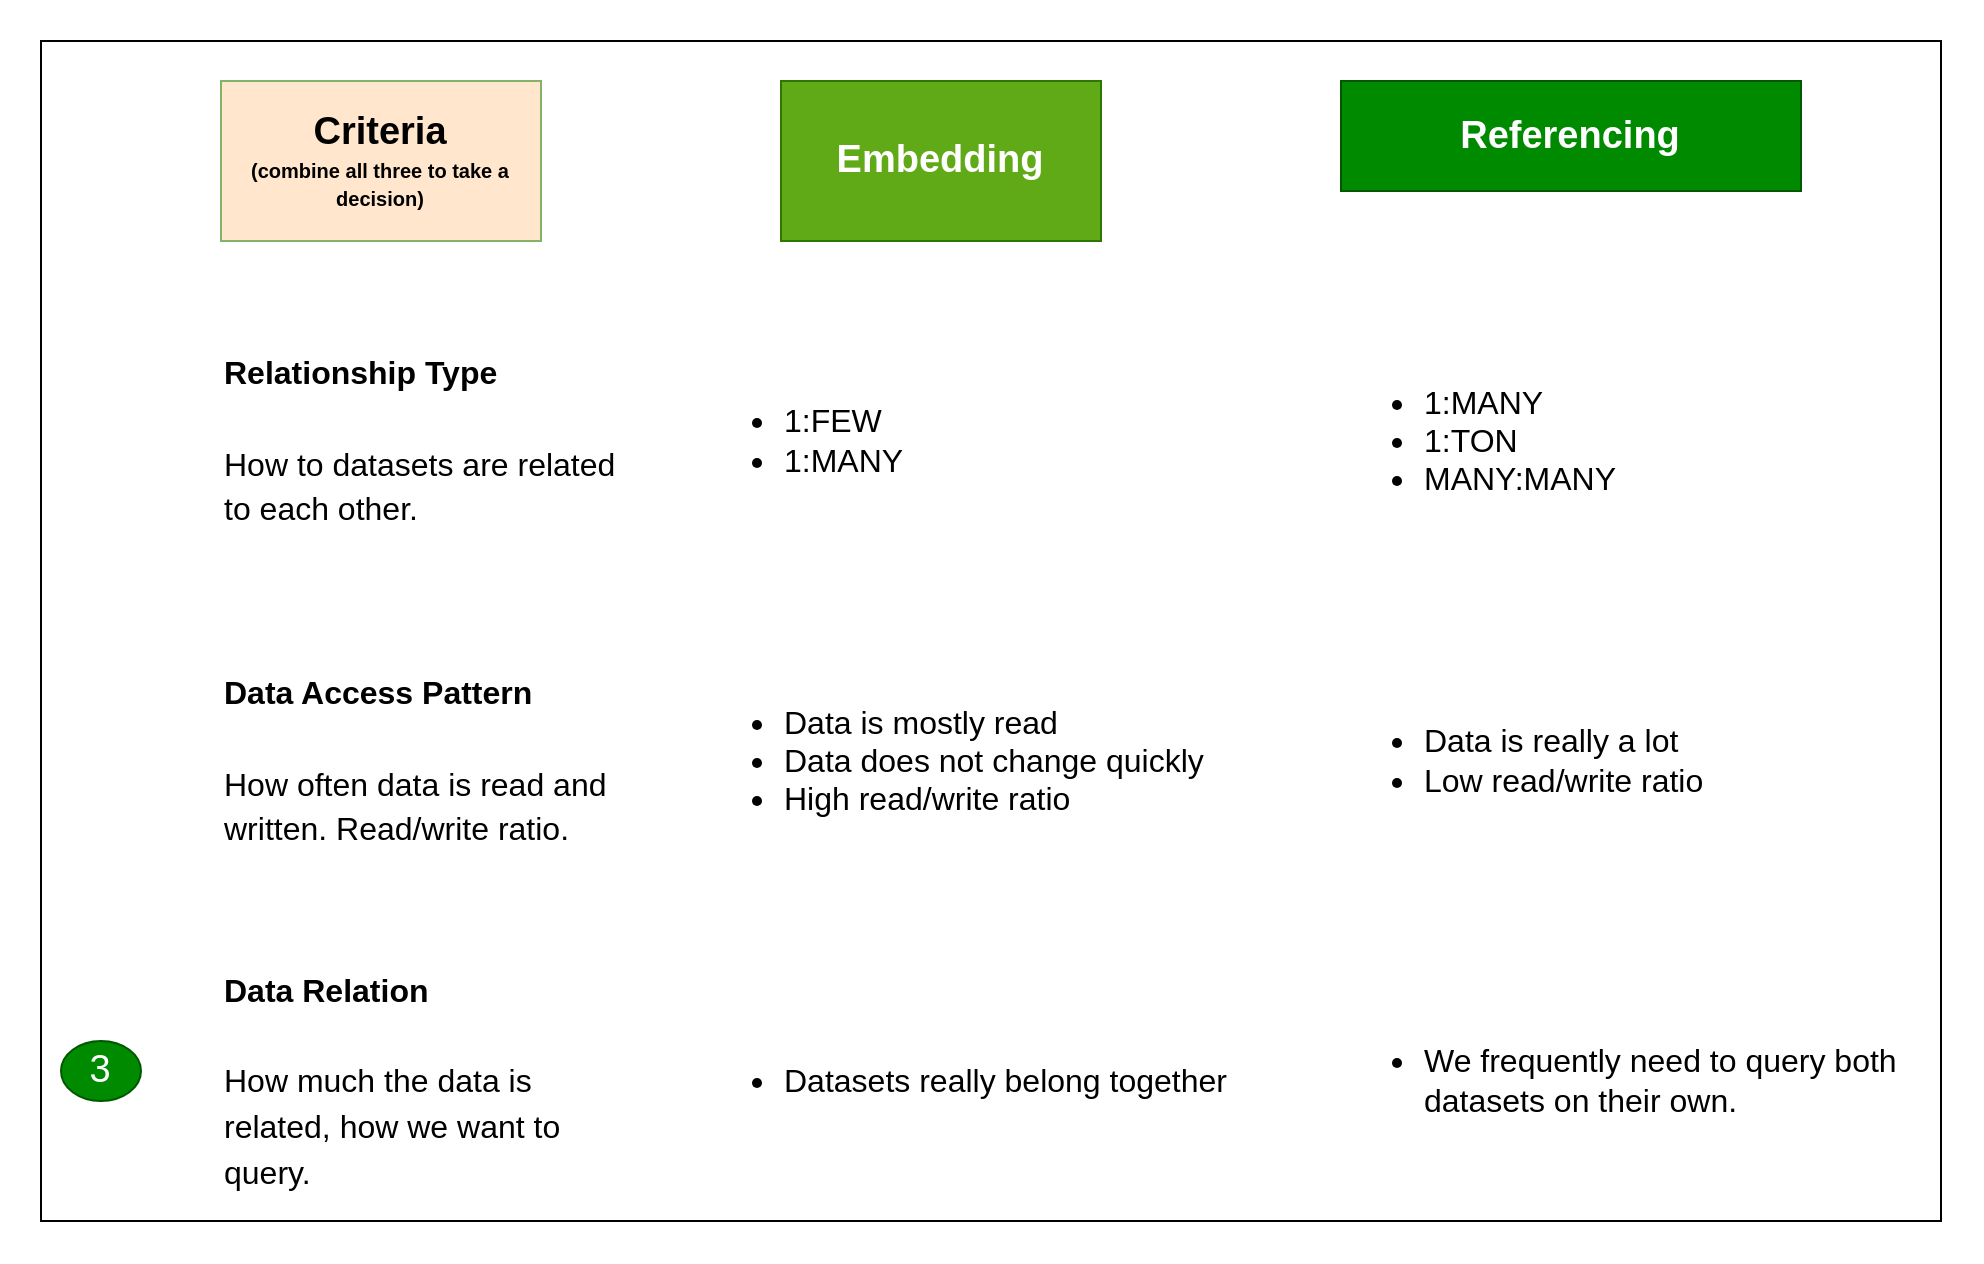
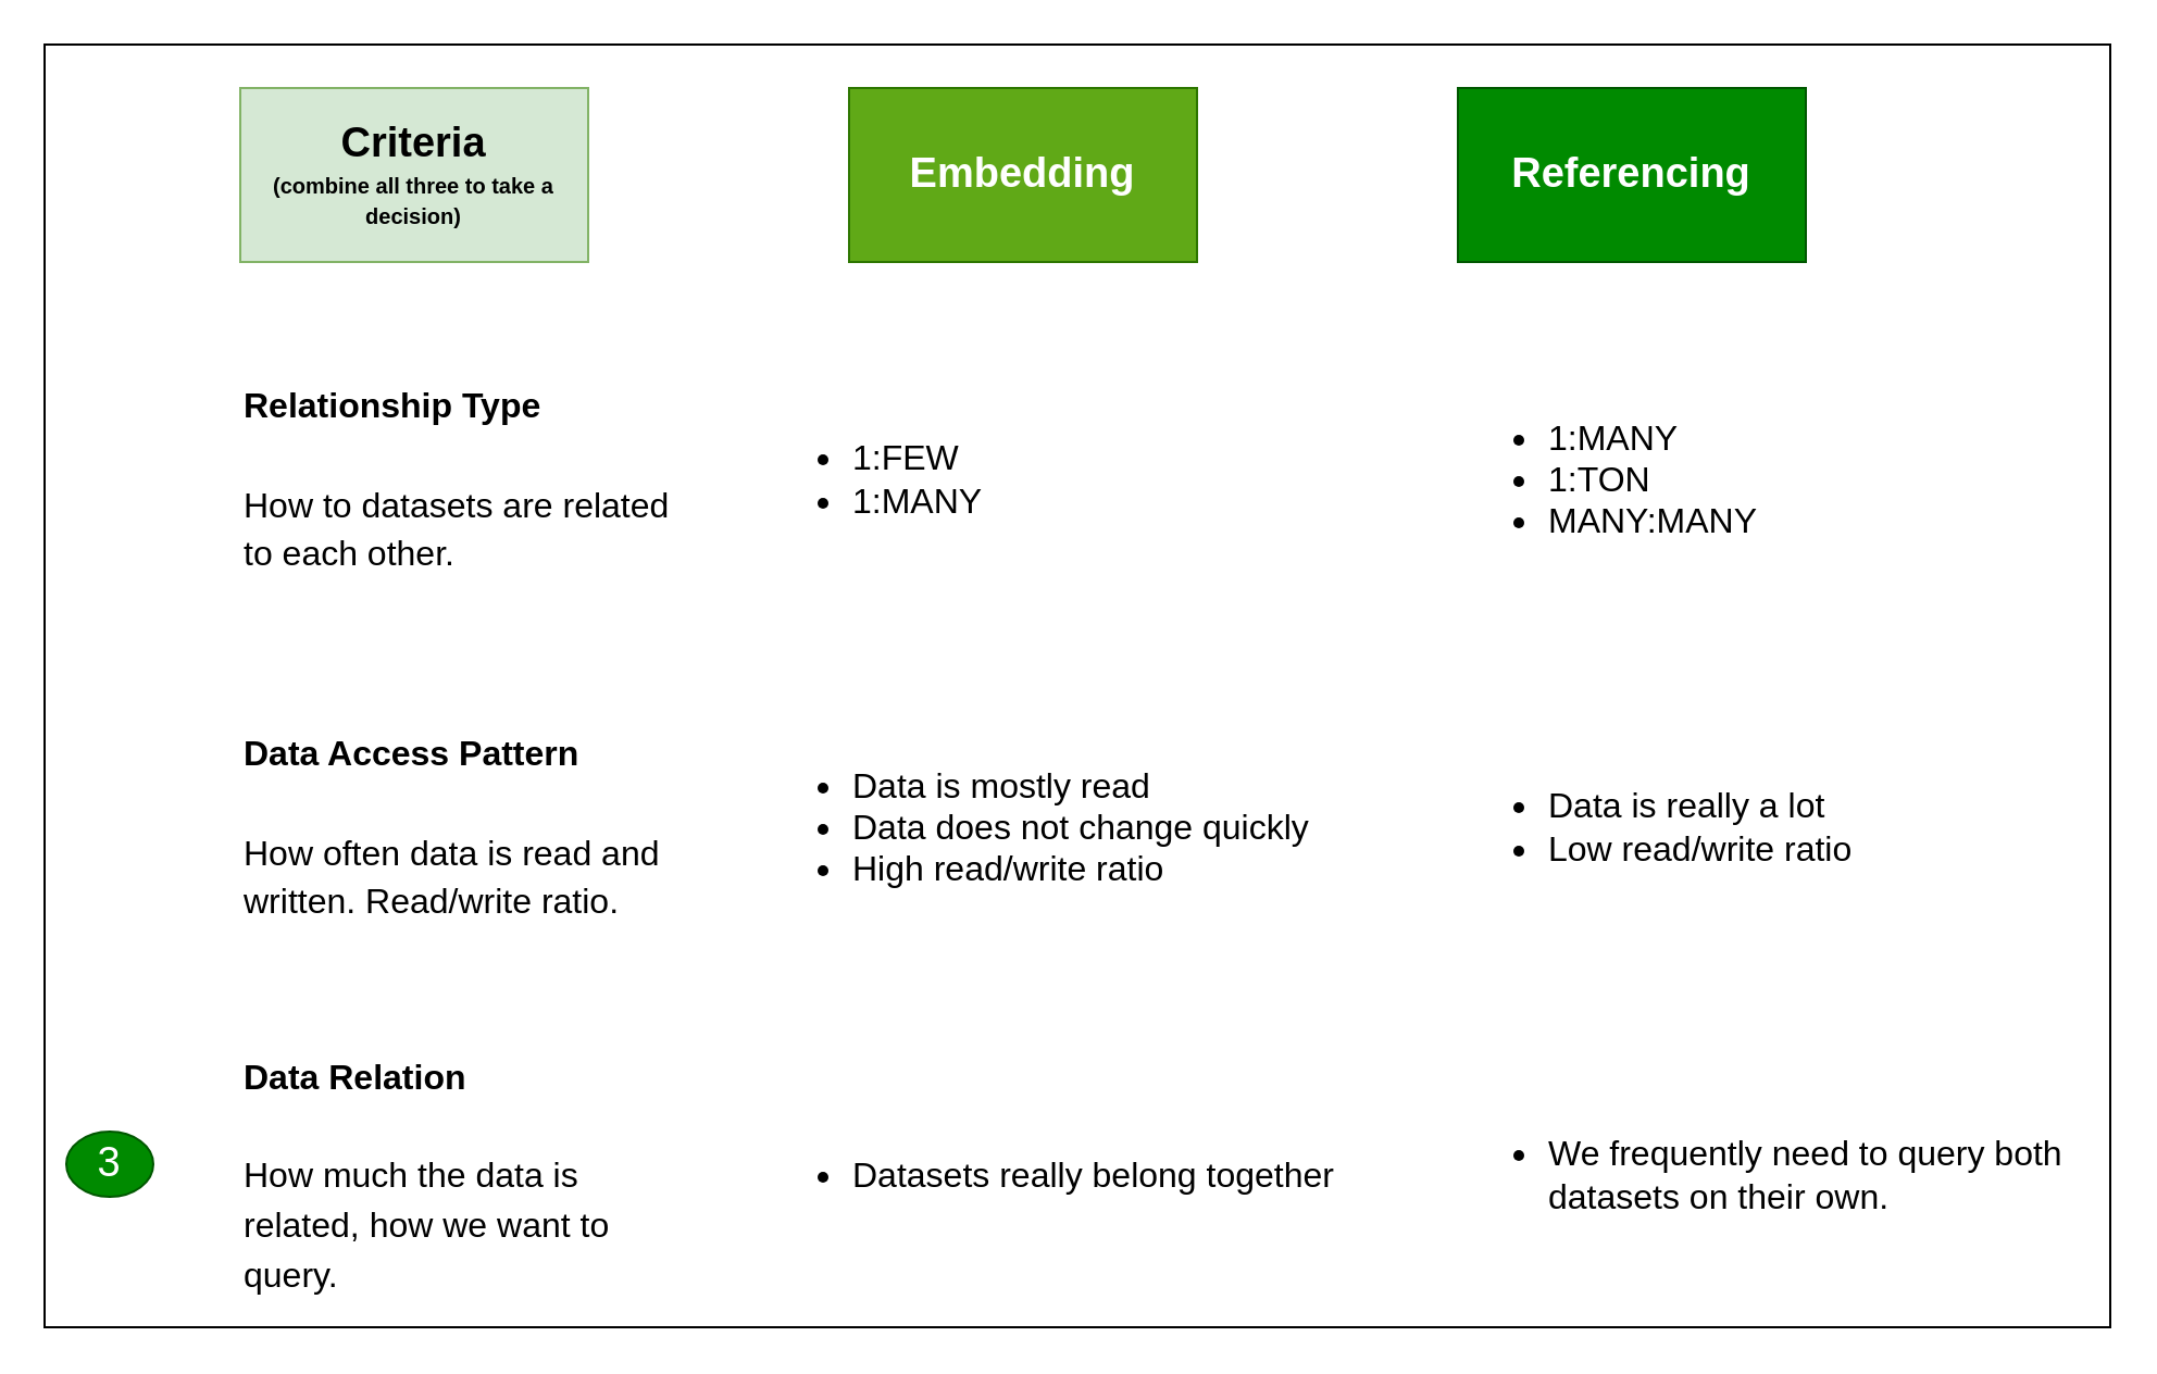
- <mxCell id="5" value="&lt;font style=&quot;font-size: 19px;&quot;&gt;&lt;b&gt;Referencing&lt;/b&gt;&lt;/font&gt;" style="rounded=0;whiteSpace=wrap;html=1;fillColor=#008a00;fontColor=#ffffff;strokeColor=#005700;" vertex="1" parent="1"><mxGeometry x="670" y="40" width="230" height="55" as="geometry" /></mxCell>
+ <mxCell id="5" value="&lt;font style=&quot;font-size: 19px;&quot;&gt;&lt;b&gt;Referencing&lt;/b&gt;&lt;/font&gt;" style="rounded=0;whiteSpace=wrap;html=1;fillColor=#008a00;fontColor=#ffffff;strokeColor=#005700;" vertex="1" parent="1"><mxGeometry x="670" y="40" width="160" height="80" as="geometry" /></mxCell>
- <mxCell id="3" value="&lt;font style=&quot;&quot;&gt;&lt;b style=&quot;&quot;&gt;&lt;font style=&quot;font-size: 19px;&quot;&gt;Criteria&lt;/font&gt;&lt;br&gt;&lt;span style=&quot;font-size: 10px;&quot;&gt;(combine all three to take a decision)&lt;/span&gt;&lt;br&gt;&lt;/b&gt;&lt;/font&gt;" style="rounded=0;whiteSpace=wrap;html=1;fillColor=#ffe6cc;strokeColor=#82b366;" vertex="1" parent="1"><mxGeometry x="110" y="40" width="160" height="80" as="geometry" /></mxCell>
+ <mxCell id="3" value="&lt;font style=&quot;&quot;&gt;&lt;b style=&quot;&quot;&gt;&lt;font style=&quot;font-size: 19px;&quot;&gt;Criteria&lt;/font&gt;&lt;br&gt;&lt;span style=&quot;font-size: 10px;&quot;&gt;(combine all three to take a decision)&lt;/span&gt;&lt;br&gt;&lt;/b&gt;&lt;/font&gt;" style="rounded=0;whiteSpace=wrap;html=1;fillColor=#d5e8d4;strokeColor=#82b366;" vertex="1" parent="1"><mxGeometry x="110" y="40" width="160" height="80" as="geometry" /></mxCell>
